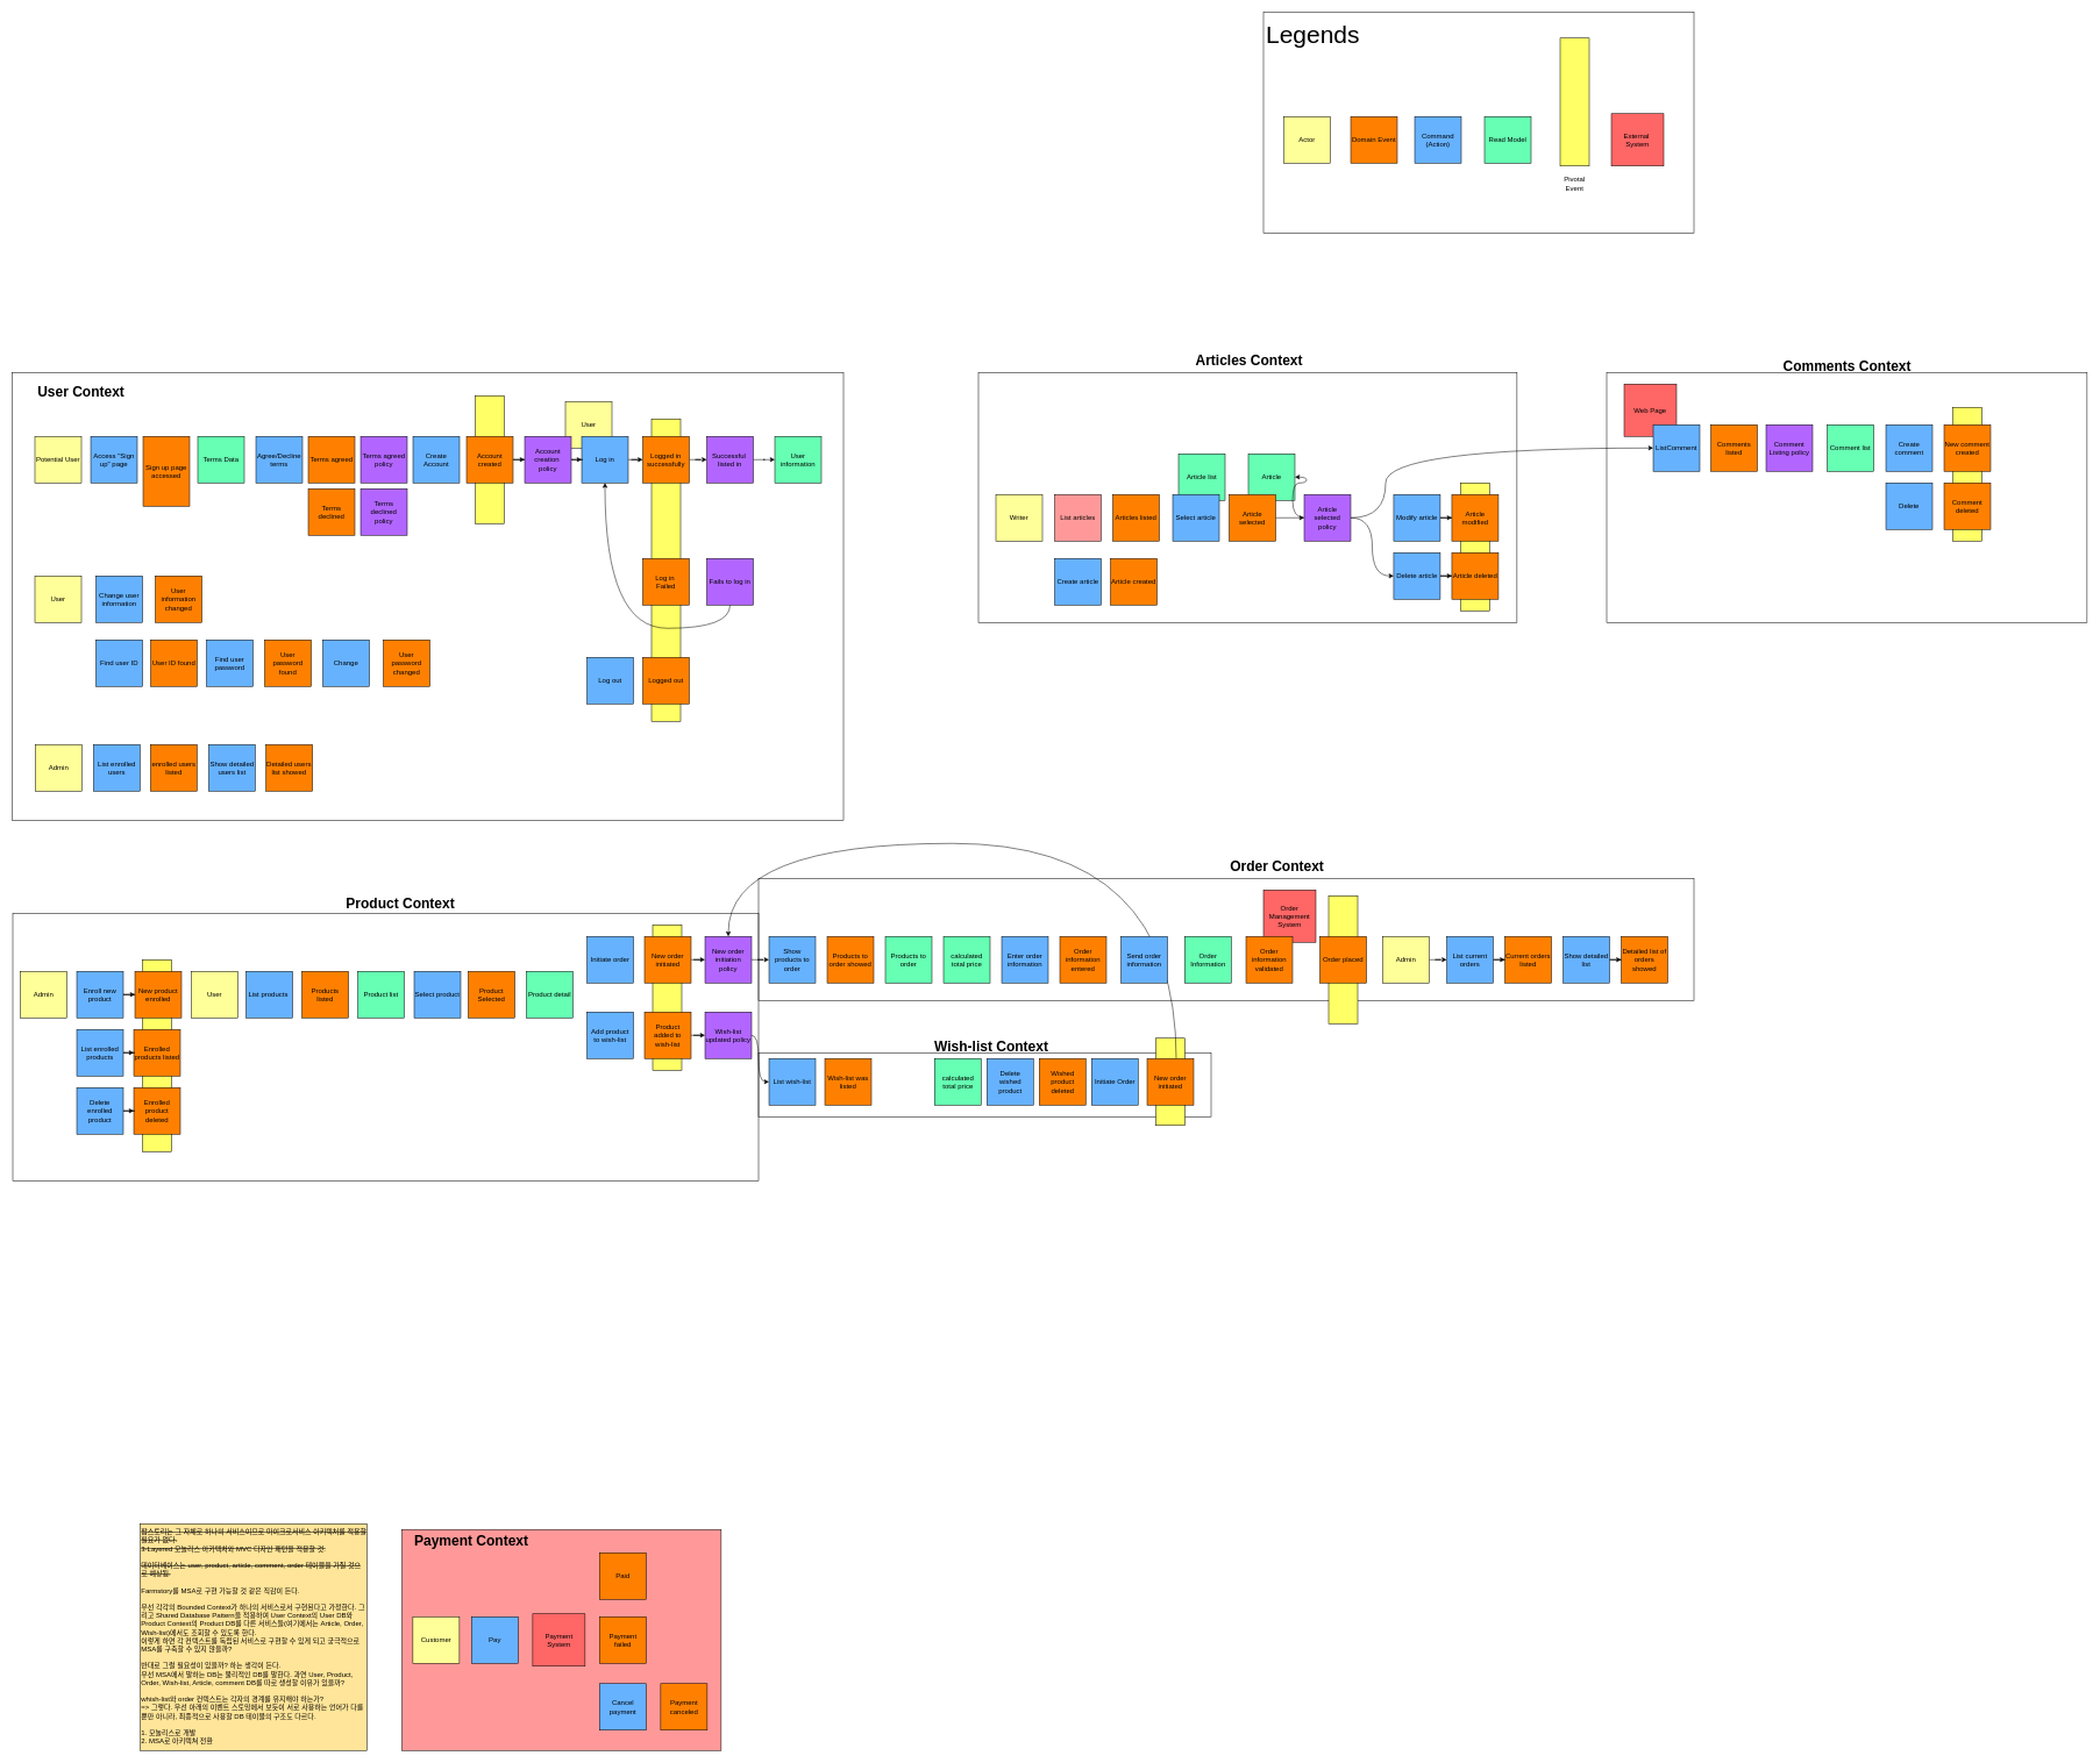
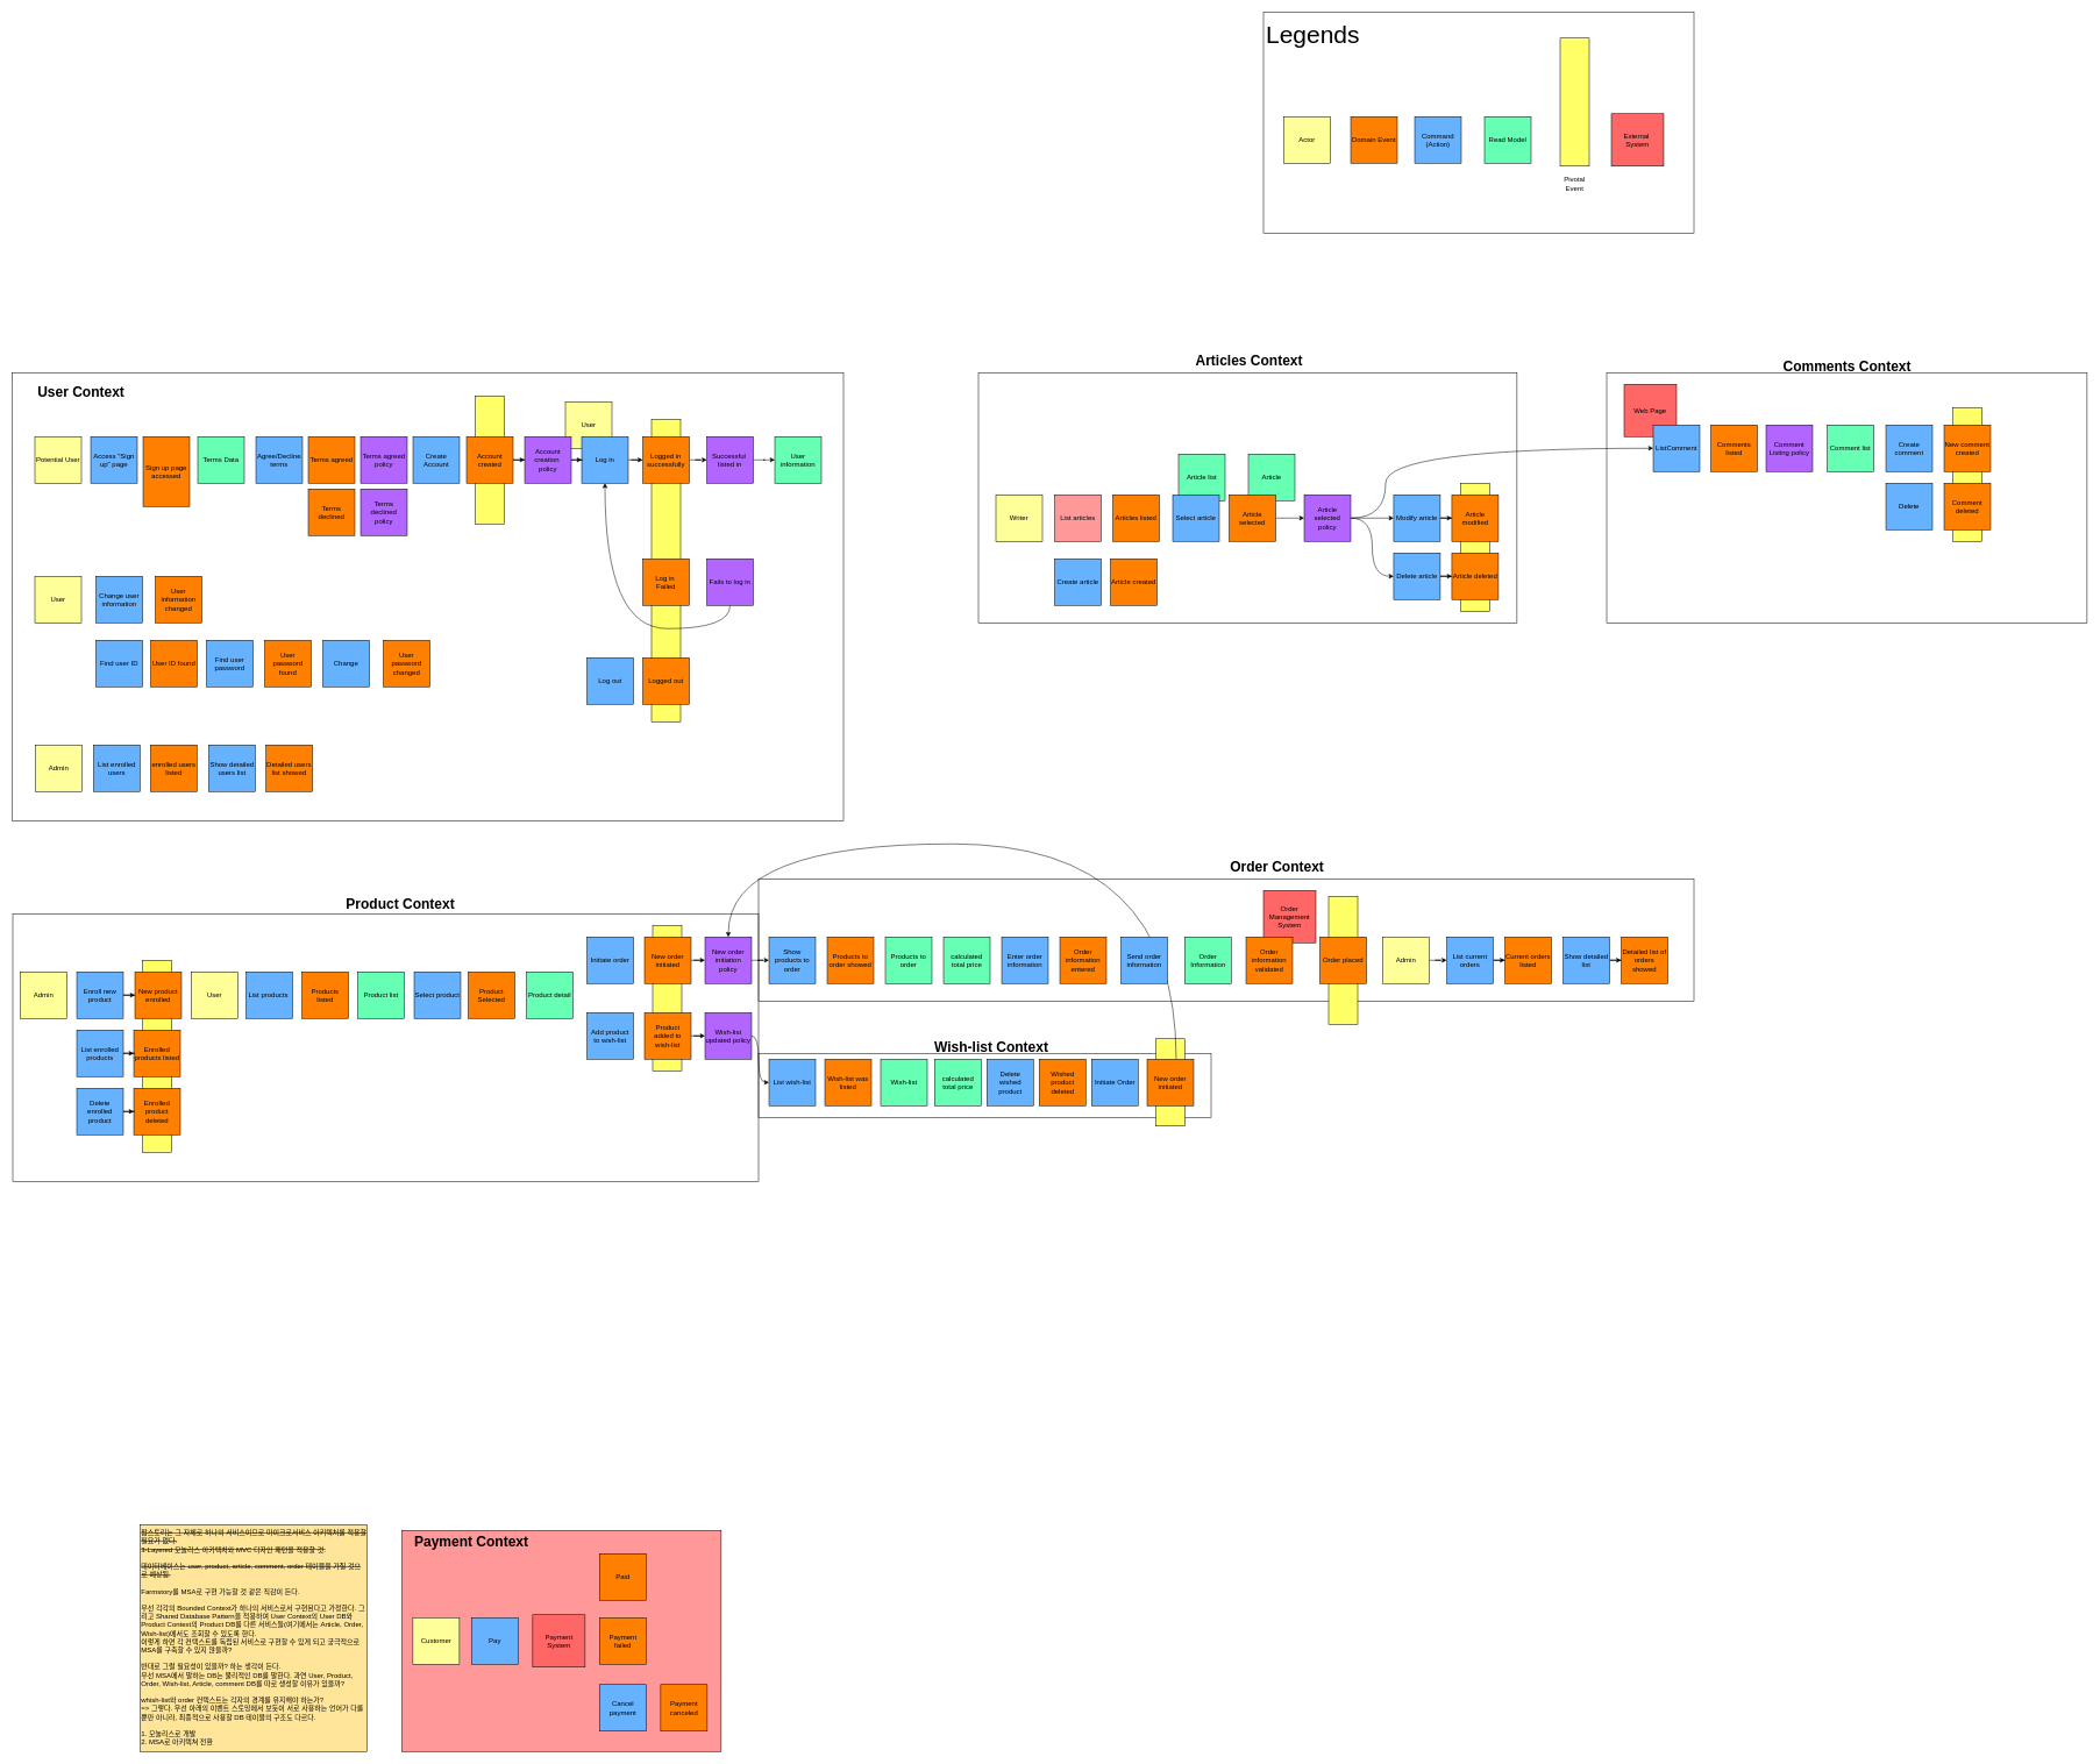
- <mxCell id="155" style="edgeStyle=orthogonalEdgeStyle;rounded=0;orthogonalLoop=1;jettySize=auto;html=1;curved=1;" parent="1" source="158" target="11" edge="1"><mxGeometry relative="1" as="geometry" /></mxCell>
+ <mxCell id="155" style="edgeStyle=orthogonalEdgeStyle;rounded=0;orthogonalLoop=1;jettySize=auto;html=1;curved=1;" parent="1" source="158" target="134" edge="1"><mxGeometry relative="1" as="geometry" /></mxCell>
+ <mxCell id="105" value="&lt;font color=&quot;#000000&quot;&gt;Wish-list&lt;/font&gt;" style="whiteSpace=wrap;html=1;aspect=fixed;fillColor=#66FFB3;fontColor=#000000;" parent="1" vertex="1"><mxGeometry x="1513" y="1820" width="80" height="80" as="geometry" /></mxCell>
